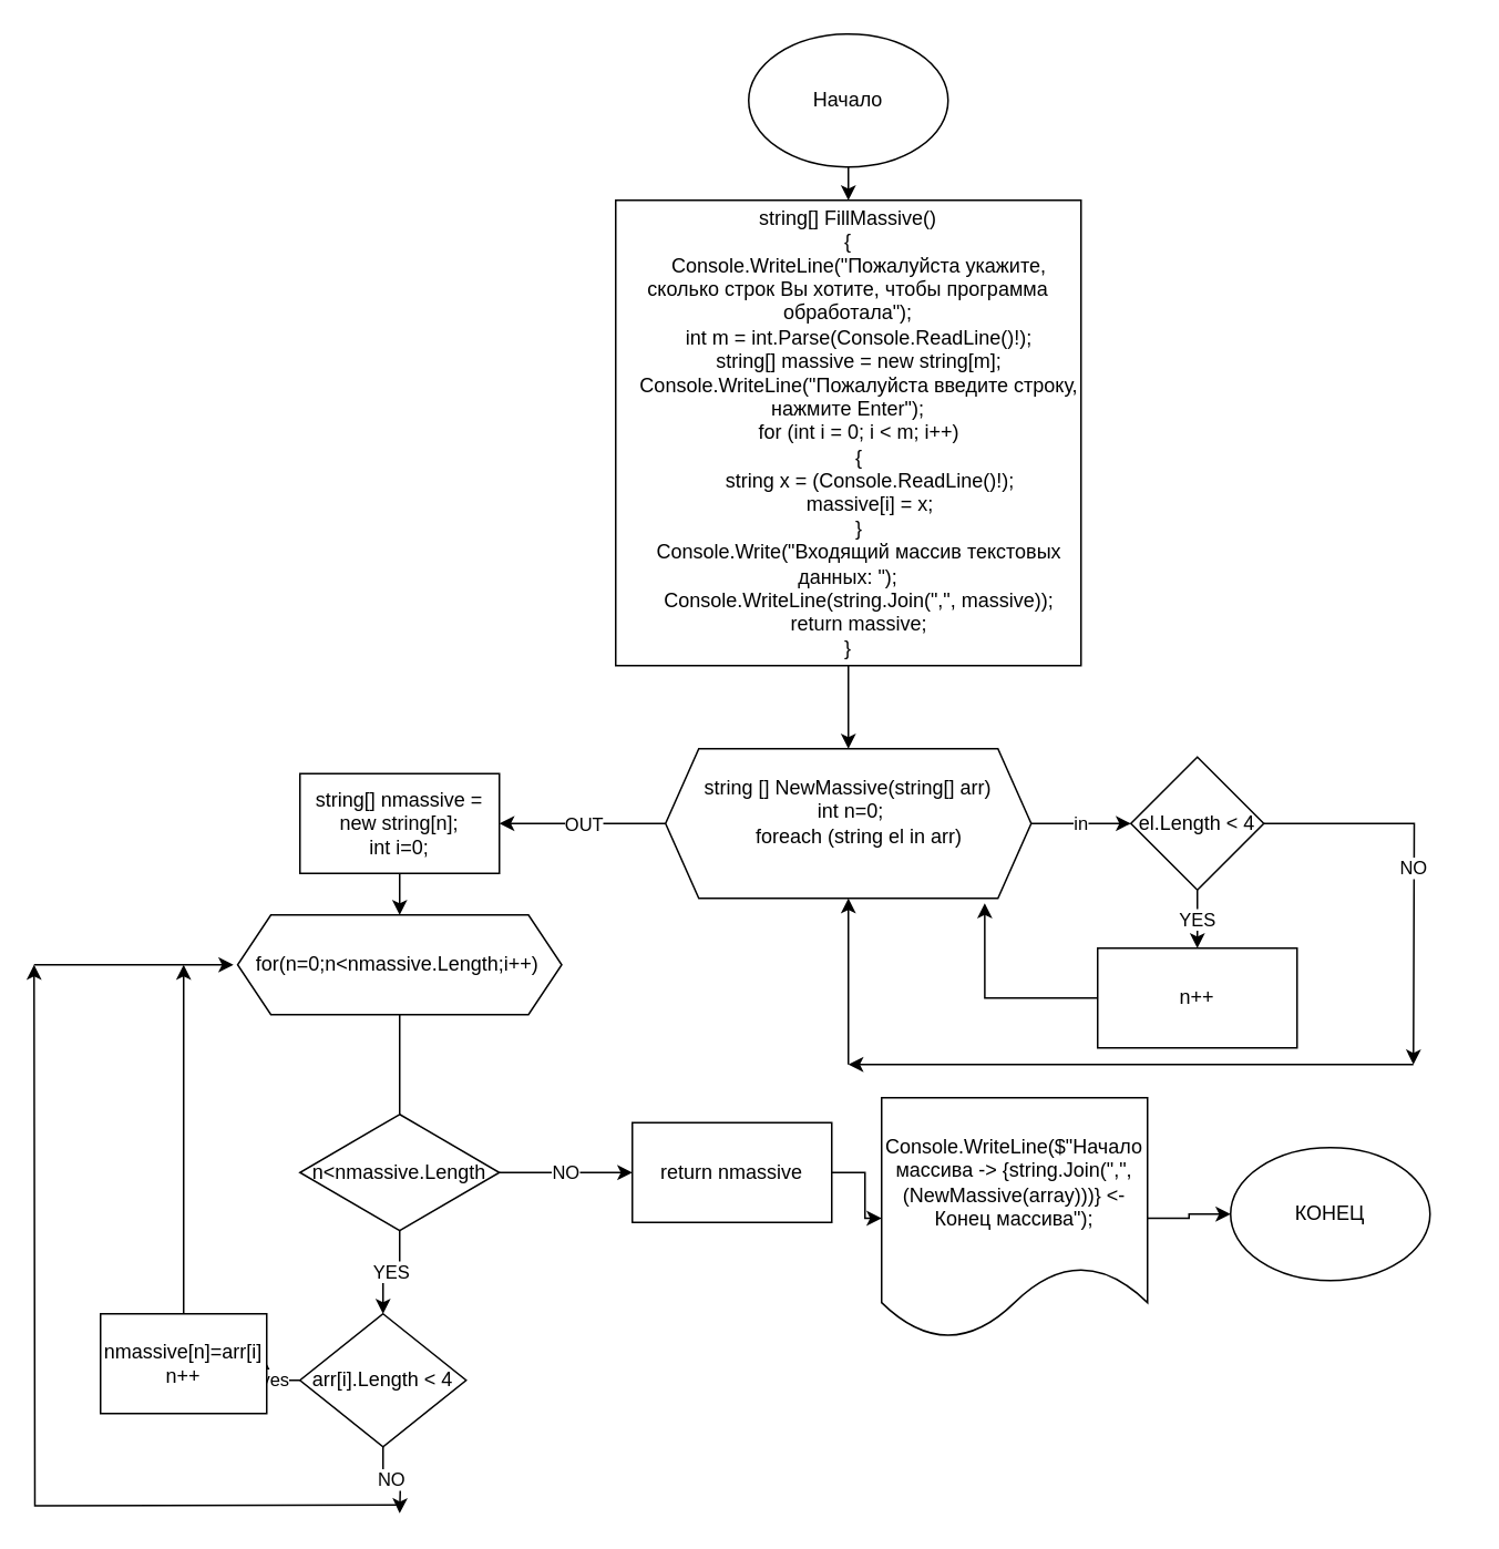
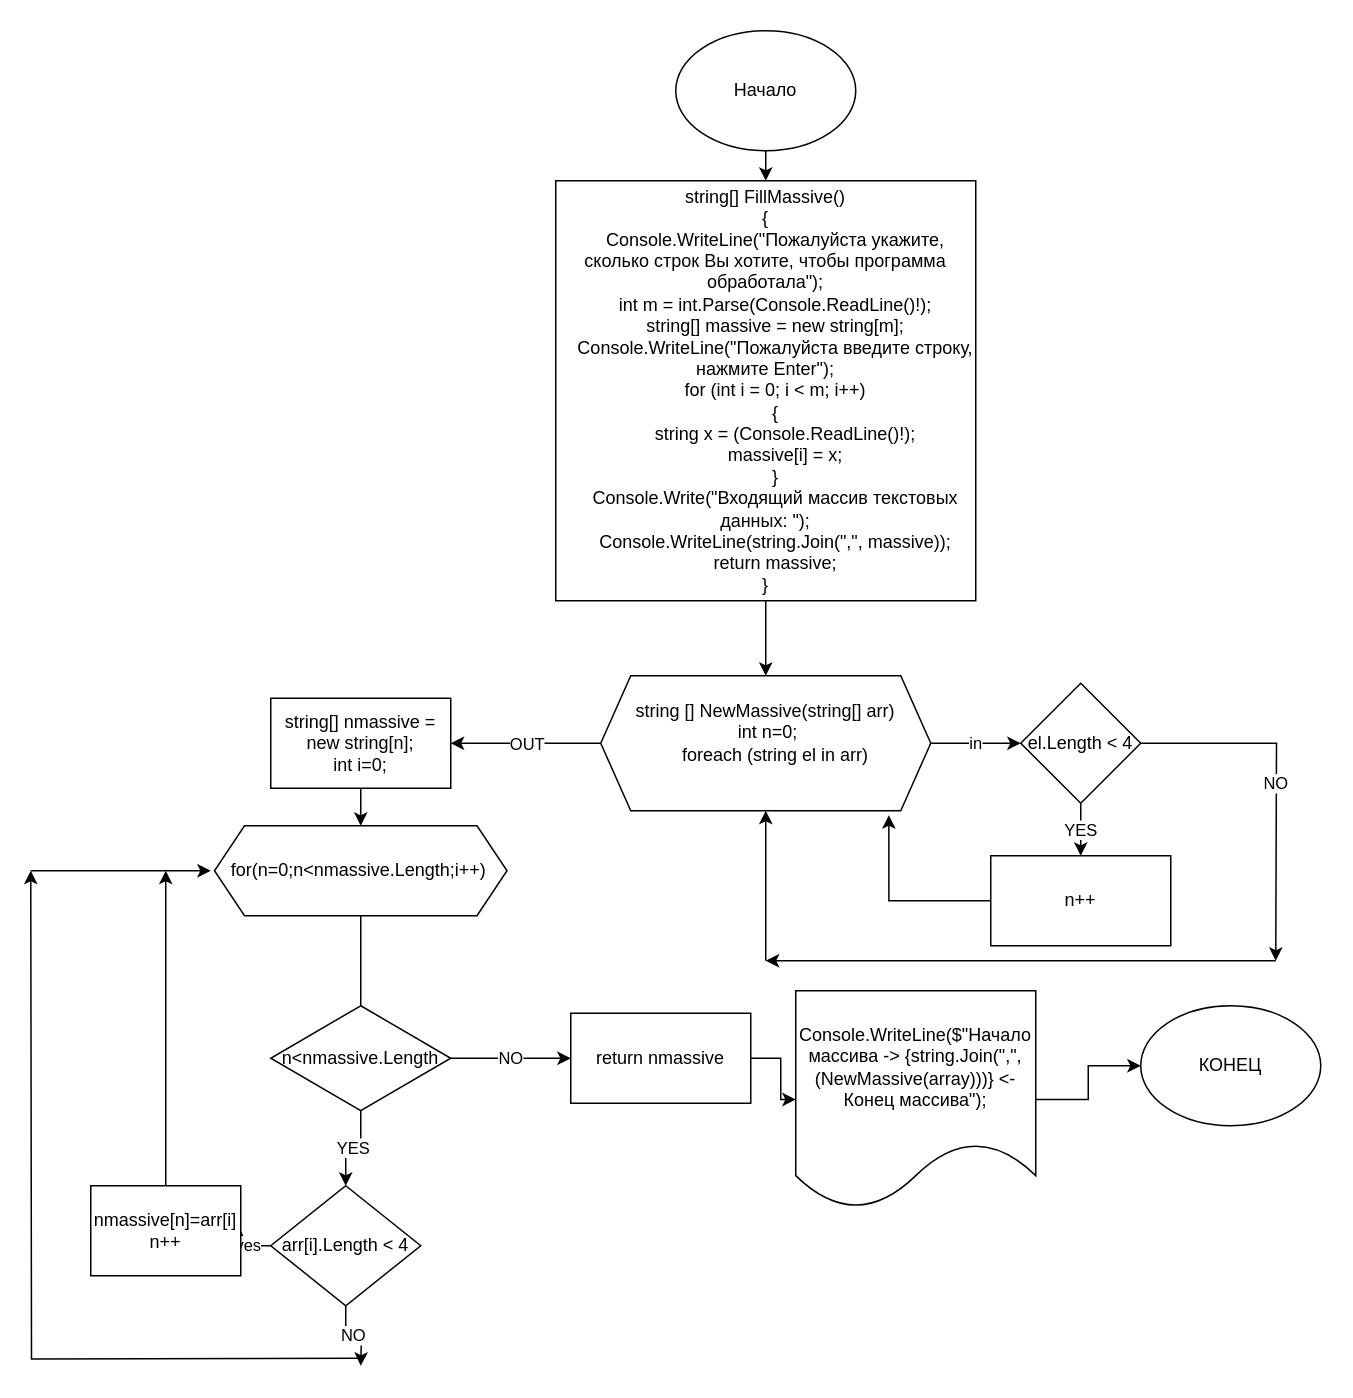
- <mxCell id="31" value="КОНЕЦ" style="ellipse;whiteSpace=wrap;html=1;" vertex="1" parent="1"><mxGeometry x="740" y="690" width="120" height="80" as="geometry" /></mxCell>
+ <mxCell id="31" value="КОНЕЦ" style="ellipse;whiteSpace=wrap;html=1;" vertex="1" parent="1"><mxGeometry x="760" y="670" width="120" height="80" as="geometry" /></mxCell>
